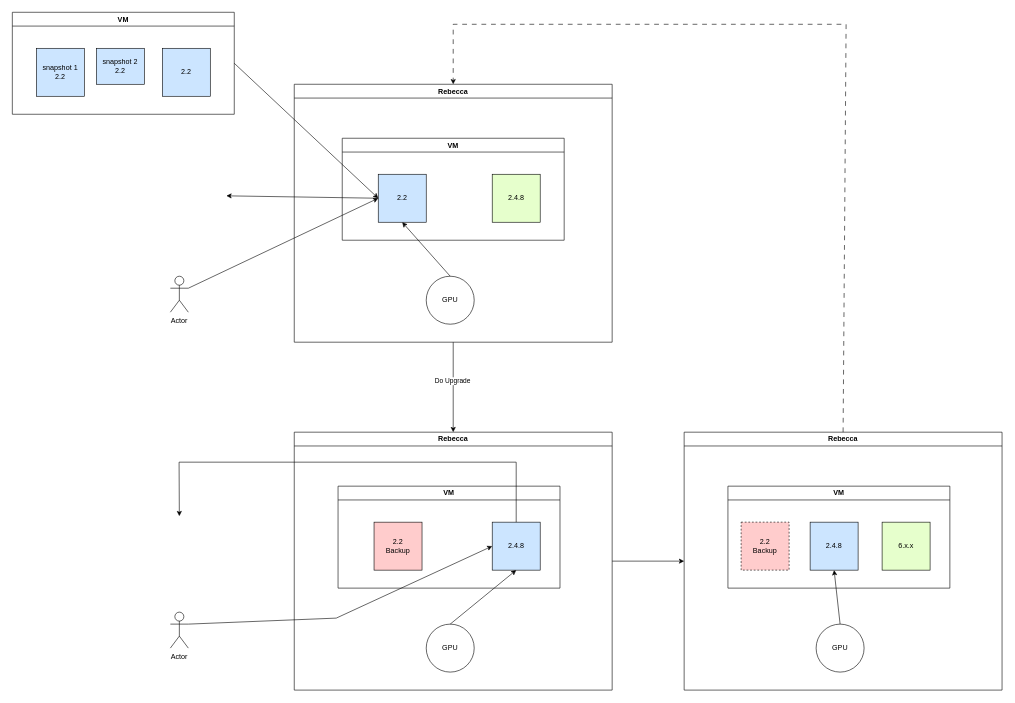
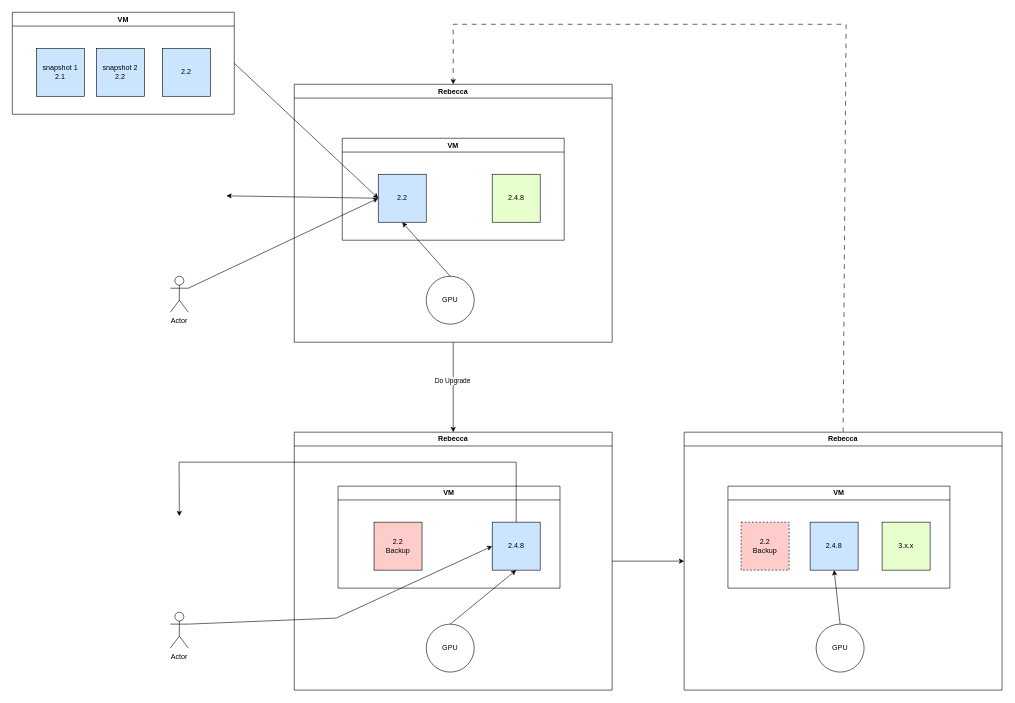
- <mxCell id="30" value="snapshot 2&lt;br&gt;2.2" style="whiteSpace=wrap;html=1;aspect=fixed;fillColor=#CCE5FF;" vertex="1" parent="29"><mxGeometry x="140" y="60" width="80" height="60" as="geometry" /></mxCell>
+ <mxCell id="30" value="snapshot 2&lt;br&gt;2.2" style="whiteSpace=wrap;html=1;aspect=fixed;fillColor=#CCE5FF;" vertex="1" parent="29"><mxGeometry x="140" y="60" width="80" height="80" as="geometry" /></mxCell>
- <mxCell id="32" value="snapshot 1&lt;br&gt;2.2" style="whiteSpace=wrap;html=1;aspect=fixed;fillColor=#CCE5FF;" vertex="1" parent="29"><mxGeometry x="40" y="60" width="80" height="80" as="geometry" /></mxCell>
+ <mxCell id="32" value="snapshot 1&lt;br&gt;2.1" style="whiteSpace=wrap;html=1;aspect=fixed;fillColor=#CCE5FF;" vertex="1" parent="29"><mxGeometry x="40" y="60" width="80" height="80" as="geometry" /></mxCell>
- <mxCell id="26" value="6.x.x" style="whiteSpace=wrap;html=1;aspect=fixed;fillColor=#E6FFCC;" vertex="1" parent="21"><mxGeometry x="330" y="150" width="80" height="80" as="geometry" /></mxCell>
+ <mxCell id="26" value="3.x.x" style="whiteSpace=wrap;html=1;aspect=fixed;fillColor=#E6FFCC;" vertex="1" parent="21"><mxGeometry x="330" y="150" width="80" height="80" as="geometry" /></mxCell>
